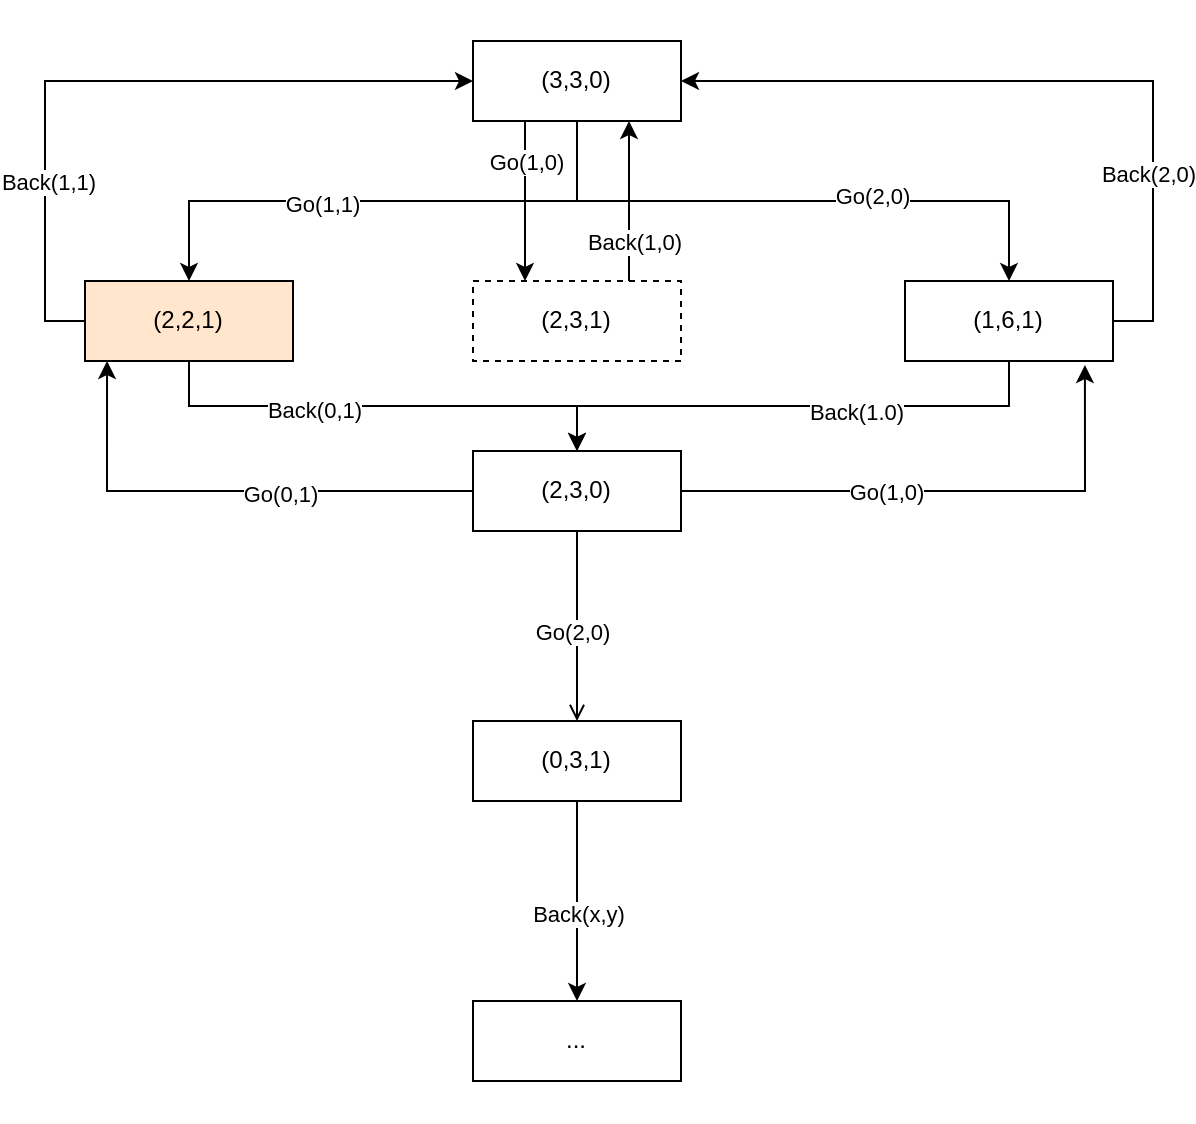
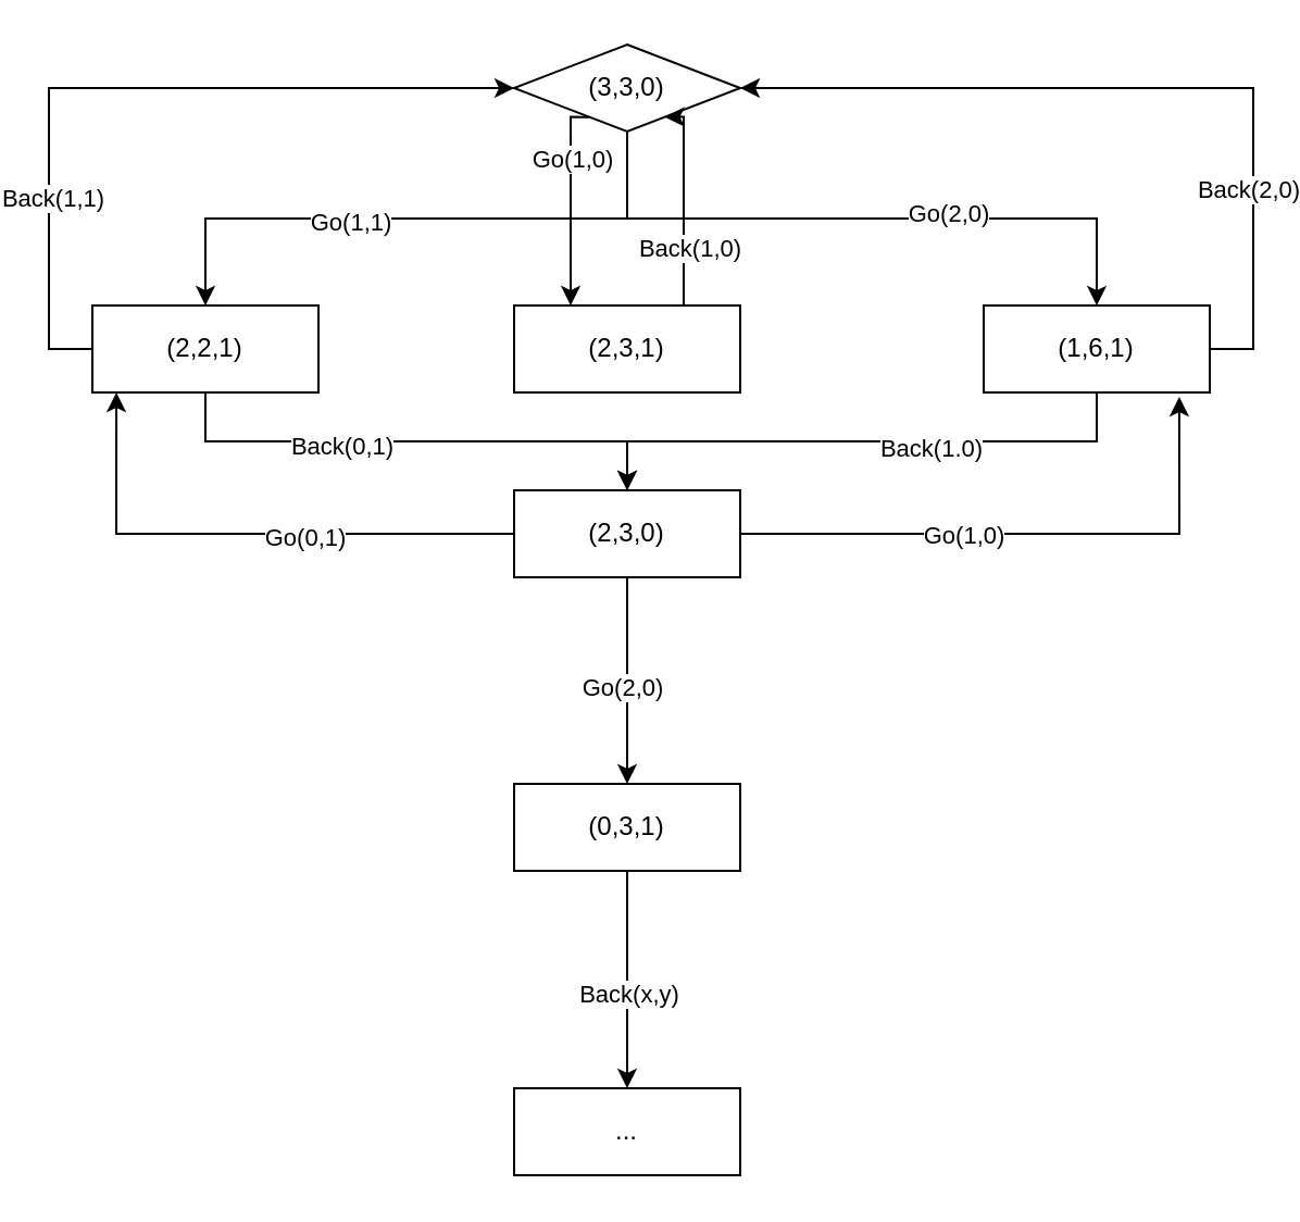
- <mxCell id="6" value="(3,3,0)" style="rounded=0;whiteSpace=wrap;html=1;" vertex="1" parent="1"><mxGeometry x="214" y="20" width="104" height="40" as="geometry" /></mxCell>
+ <mxCell id="6" value="(3,3,0)" style="rhombus;whiteSpace=wrap;html=1;" vertex="1" parent="1"><mxGeometry x="214" y="20" width="104" height="40" as="geometry" /></mxCell>
- <mxCell id="11" value="(2,2,1)" style="rounded=0;whiteSpace=wrap;html=1;fillColor=#ffe6cc;" vertex="1" parent="1"><mxGeometry x="20" y="140" width="104" height="40" as="geometry" /></mxCell>
+ <mxCell id="11" value="(2,2,1)" style="rounded=0;whiteSpace=wrap;html=1;" vertex="1" parent="1"><mxGeometry x="20" y="140" width="104" height="40" as="geometry" /></mxCell>
- <mxCell id="31" value="(2,3,1)" style="rounded=0;whiteSpace=wrap;html=1;dashed=1;" vertex="1" parent="1"><mxGeometry x="214" y="140" width="104" height="40" as="geometry" /></mxCell>
+ <mxCell id="31" value="(2,3,1)" style="rounded=0;whiteSpace=wrap;html=1;" vertex="1" parent="1"><mxGeometry x="214" y="140" width="104" height="40" as="geometry" /></mxCell>
- <mxCell id="12" style="edgeStyle=orthogonalEdgeStyle;rounded=0;orthogonalLoop=1;jettySize=auto;html=1;exitX=0.5;exitY=1;exitDx=0;exitDy=0;entryX=0.5;entryY=0;entryDx=0;entryDy=0;elbow=vertical;endArrow=open;" edge="1" parent="1" source="18" target="21"><mxGeometry relative="1" as="geometry"><Array as="points"><mxPoint x="266" y="330" /><mxPoint x="266" y="330" /></Array></mxGeometry></mxCell>
+ <mxCell id="12" style="edgeStyle=orthogonalEdgeStyle;rounded=0;orthogonalLoop=1;jettySize=auto;html=1;exitX=0.5;exitY=1;exitDx=0;exitDy=0;entryX=0.5;entryY=0;entryDx=0;entryDy=0;elbow=vertical;" edge="1" parent="1" source="18" target="21"><mxGeometry relative="1" as="geometry"><Array as="points"><mxPoint x="266" y="330" /><mxPoint x="266" y="330" /></Array></mxGeometry></mxCell>
